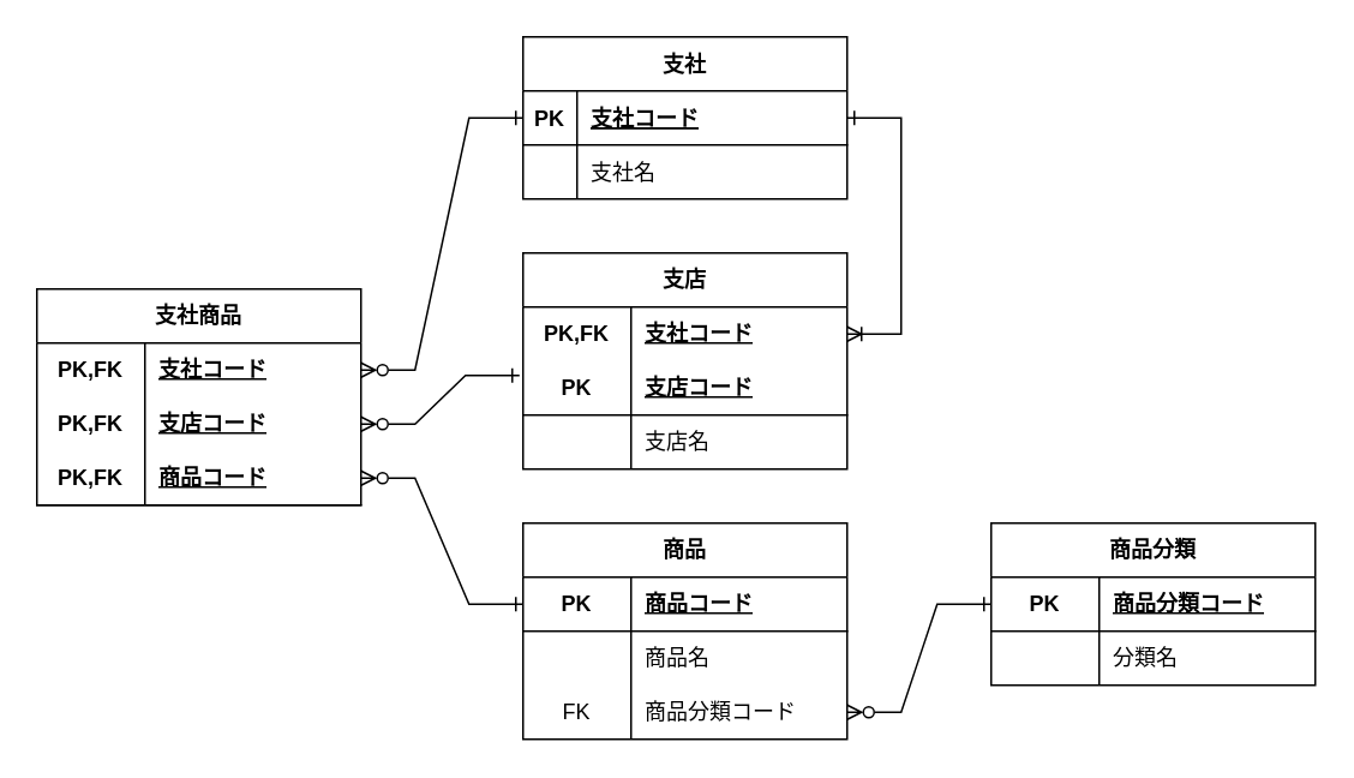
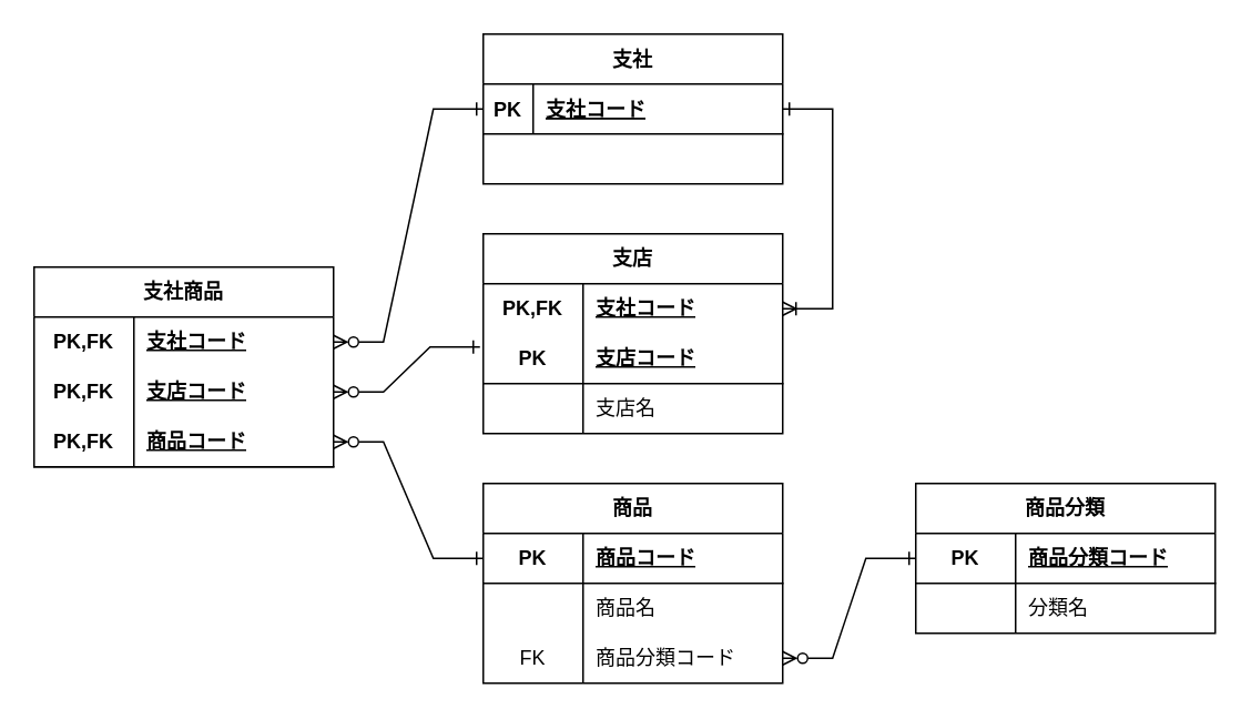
- <mxCell id="8" value="支社名" style="shape=partialRectangle;overflow=hidden;connectable=0;fillColor=none;top=0;left=0;bottom=0;right=0;align=left;spacingLeft=6;" parent="6" vertex="1"><mxGeometry x="30" width="150" height="30" as="geometry"><mxRectangle width="150" height="30" as="alternateBounds" /></mxGeometry></mxCell>
